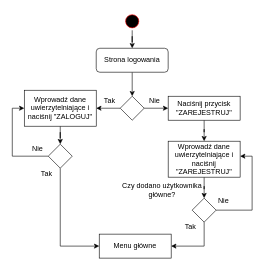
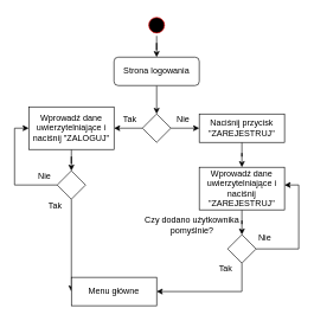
- <mxCell id="26" value="Czy dodano użytkownika główne?" style="text;html=1;strokeColor=none;fillColor=none;align=center;verticalAlign=middle;whiteSpace=wrap;rounded=0;" parent="1" vertex="1"><mxGeometry x="200" y="303" width="140" height="28" as="geometry" /></mxCell>
+ <mxCell id="26" value="Czy dodano użytkownika pomyślnie?" style="text;html=1;strokeColor=none;fillColor=none;align=center;verticalAlign=middle;whiteSpace=wrap;rounded=0;" parent="1" vertex="1"><mxGeometry x="200" y="303" width="140" height="28" as="geometry" /></mxCell>
- <mxCell id="18" value="Menu główne" style="rounded=0;whiteSpace=wrap;html=1;" parent="1" vertex="1"><mxGeometry x="165" y="390" width="120" height="40" as="geometry" /></mxCell>
+ <mxCell id="18" value="Menu główne" style="rounded=0;whiteSpace=wrap;html=1;" parent="1" vertex="1"><mxGeometry x="100" y="390" width="120" height="40" as="geometry" /></mxCell>
